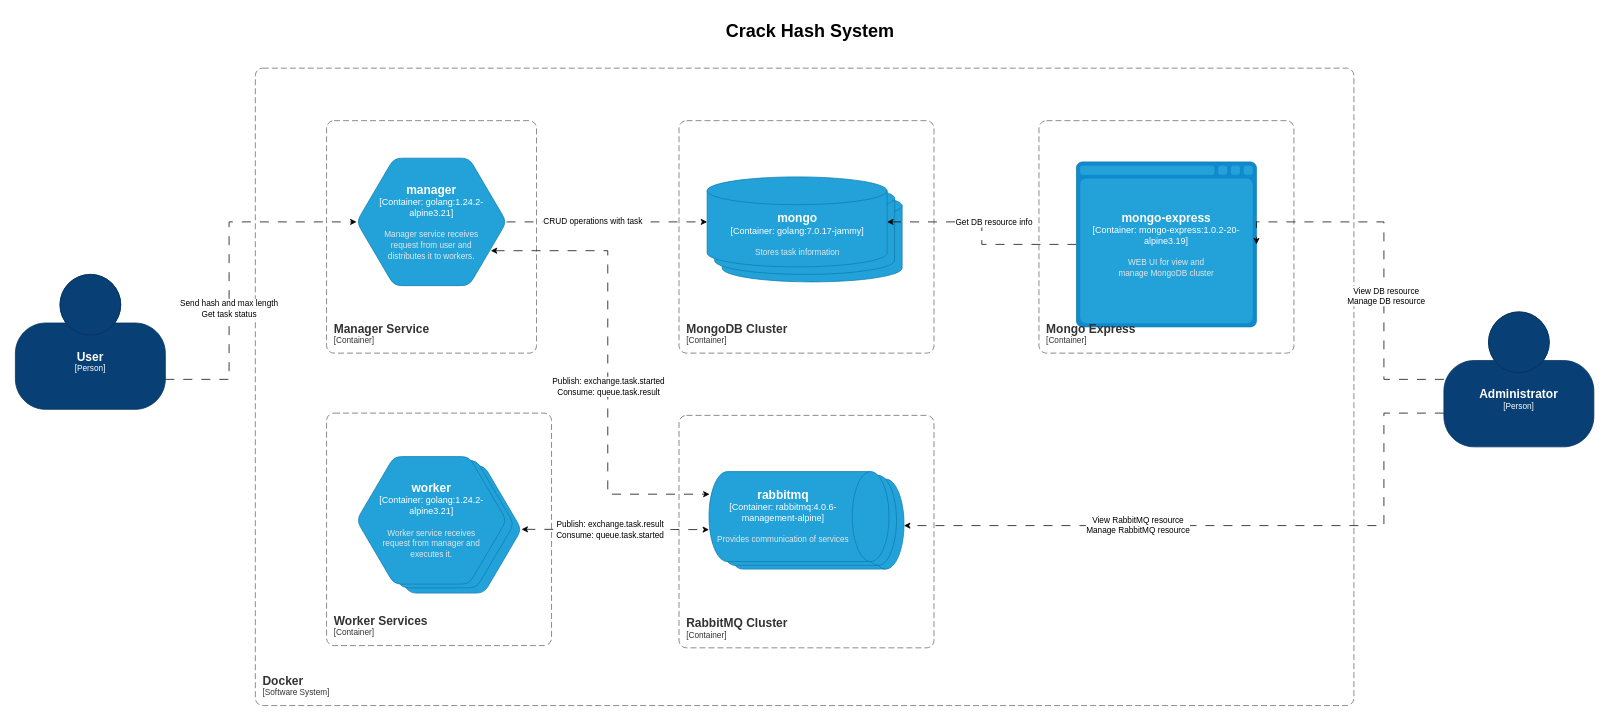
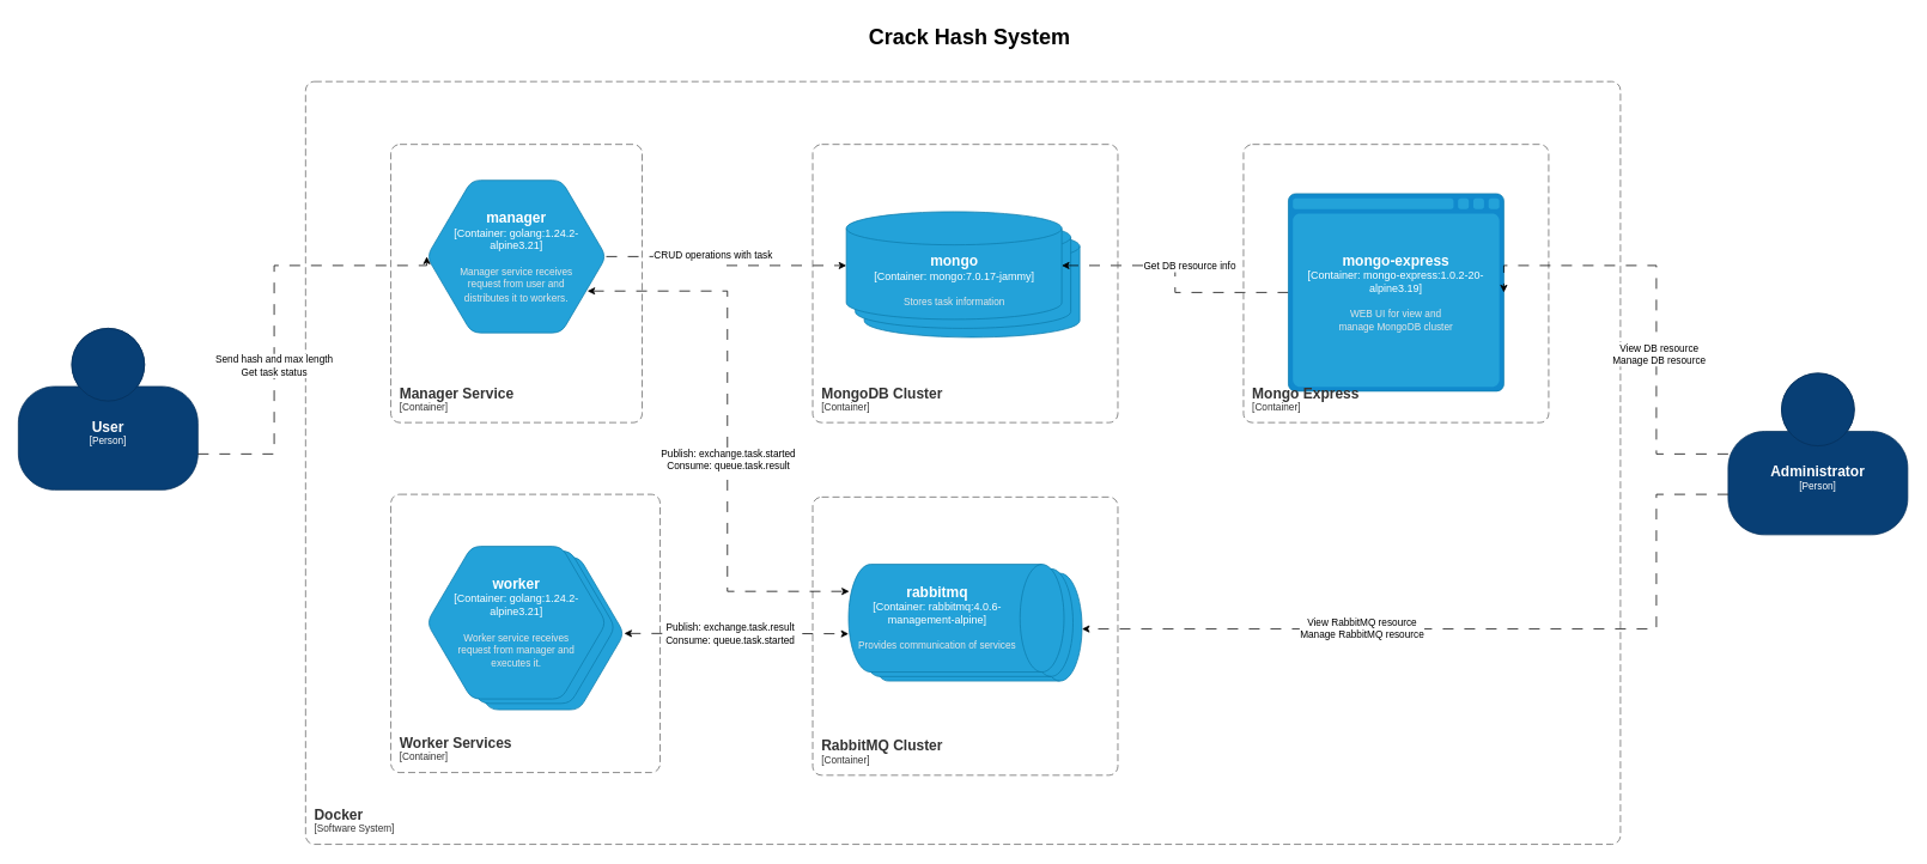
- <mxCell id="14" value="&lt;font style=&quot;font-size: 16px&quot;&gt;&lt;b&gt;manager&lt;/b&gt;&lt;/font&gt;&lt;div&gt;[Container:&amp;nbsp;golang:1.24.2-&#10;alpine3.21]&lt;/div&gt;&lt;br&gt;&lt;div&gt;&lt;font style=&quot;font-size: 11px&quot;&gt;&lt;font color=&quot;#E6E6E6&quot;&gt;Manager service receives &#10;request from user and &#10;distributes it to workers.&lt;/font&gt;&lt;/div&gt;" style="shape=hexagon;size=50;perimeter=hexagonPerimeter2;whiteSpace=wrap;html=1;fixedSize=1;rounded=1;labelBackgroundColor=none;fillColor=#23A2D9;fontSize=12;fontColor=#ffffff;align=center;strokeColor=#0E7DAD;metaEdit=1;points=[[0.5,0,0],[1,0.25,0],[1,0.5,0],[1,0.75,0],[0.5,1,0],[0,0.75,0],[0,0.5,0],[0,0.25,0]];resizable=0;" vertex="1" parent="1"><mxGeometry x="475" y="210" width="200" height="170" as="geometry" /></mxCell>
+ <mxCell id="14" value="&lt;font style=&quot;font-size: 16px&quot;&gt;&lt;b&gt;manager&lt;/b&gt;&lt;/font&gt;&lt;div&gt;[Container:&amp;nbsp;golang:1.24.2-&#10;alpine3.21]&lt;/div&gt;&lt;br&gt;&lt;div&gt;&lt;font style=&quot;font-size: 11px&quot;&gt;&lt;font color=&quot;#E6E6E6&quot;&gt;Manager service receives &#10;request from user and &#10;distributes it to workers.&lt;/font&gt;&lt;/div&gt;" style="shape=hexagon;size=50;perimeter=hexagonPerimeter2;whiteSpace=wrap;html=1;fixedSize=1;rounded=1;labelBackgroundColor=none;fillColor=#23A2D9;fontSize=12;fontColor=#ffffff;align=center;strokeColor=#0E7DAD;metaEdit=1;points=[[0.5,0,0],[1,0.25,0],[1,0.5,0],[1,0.75,0],[0.5,1,0],[0,0.75,0],[0,0.5,0],[0,0.25,0]];resizable=0;" vertex="1" parent="1"><mxGeometry x="475" y="200" width="200" height="170" as="geometry" /></mxCell>
- <mxCell id="15" value="&lt;font style=&quot;font-size: 16px&quot;&gt;&lt;b&gt;mongo&lt;/b&gt;&lt;/font&gt;&lt;div&gt;[Container:&amp;nbsp;golang:7.0.17-jammy]&lt;/div&gt;&lt;br&gt;&lt;div&gt;&lt;font style=&quot;font-size: 11px&quot;&gt;&lt;font color=&quot;#E6E6E6&quot;&gt;Stores task information&lt;/font&gt;&lt;/div&gt;" style="shape=cylinder3;size=18.5;whiteSpace=wrap;html=1;boundedLbl=1;rounded=0;labelBackgroundColor=none;fillColor=#23A2D9;fontSize=12;fontColor=#ffffff;align=center;strokeColor=#0E7DAD;metaEdit=1;points=[[0.5,0,0],[1,0.25,0],[1,0.5,0],[1,0.75,0],[0.5,1,0],[0,0.75,0],[0,0.5,0],[0,0.25,0]];resizable=0;" vertex="1" parent="1"><mxGeometry x="942.5" y="235" width="240" height="120" as="geometry" /></mxCell>
+ <mxCell id="15" value="&lt;font style=&quot;font-size: 16px&quot;&gt;&lt;b&gt;mongo&lt;/b&gt;&lt;/font&gt;&lt;div&gt;[Container:&amp;nbsp;mongo:7.0.17-jammy]&lt;/div&gt;&lt;br&gt;&lt;div&gt;&lt;font style=&quot;font-size: 11px&quot;&gt;&lt;font color=&quot;#E6E6E6&quot;&gt;Stores task information&lt;/font&gt;&lt;/div&gt;" style="shape=cylinder3;size=18.5;whiteSpace=wrap;html=1;boundedLbl=1;rounded=0;labelBackgroundColor=none;fillColor=#23A2D9;fontSize=12;fontColor=#ffffff;align=center;strokeColor=#0E7DAD;metaEdit=1;points=[[0.5,0,0],[1,0.25,0],[1,0.5,0],[1,0.75,0],[0.5,1,0],[0,0.75,0],[0,0.5,0],[0,0.25,0]];resizable=0;" vertex="1" parent="1"><mxGeometry x="942.5" y="235" width="240" height="120" as="geometry" /></mxCell>
